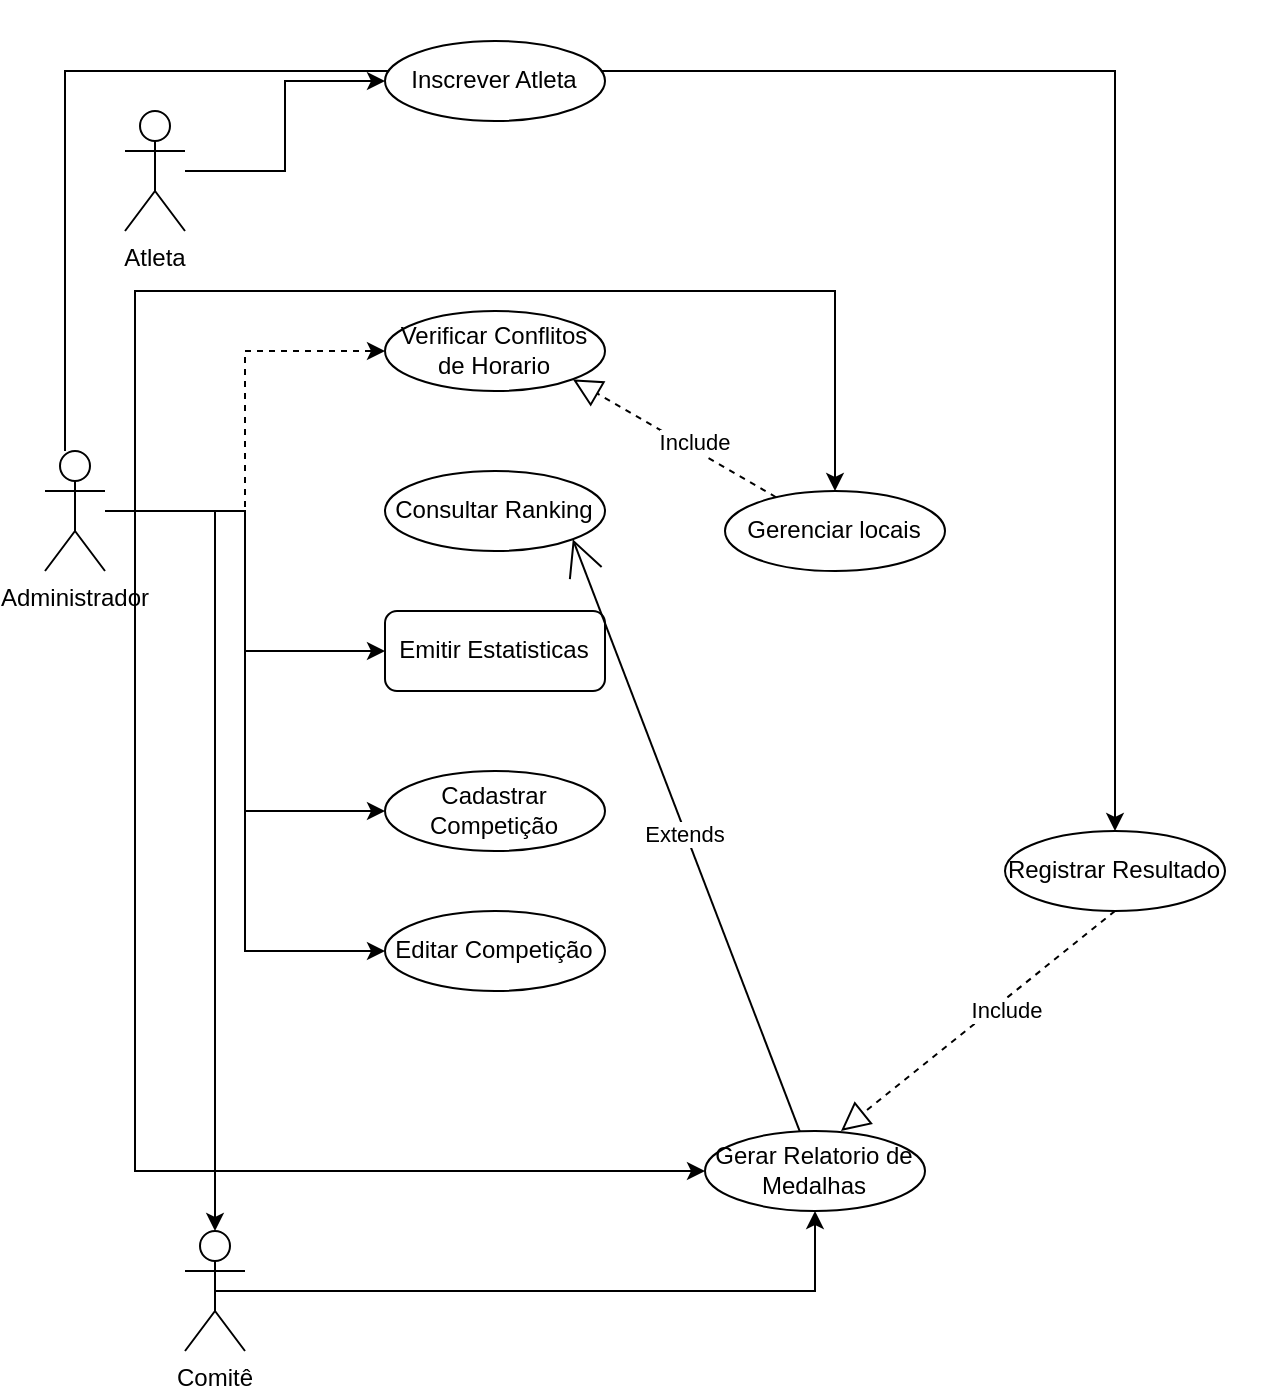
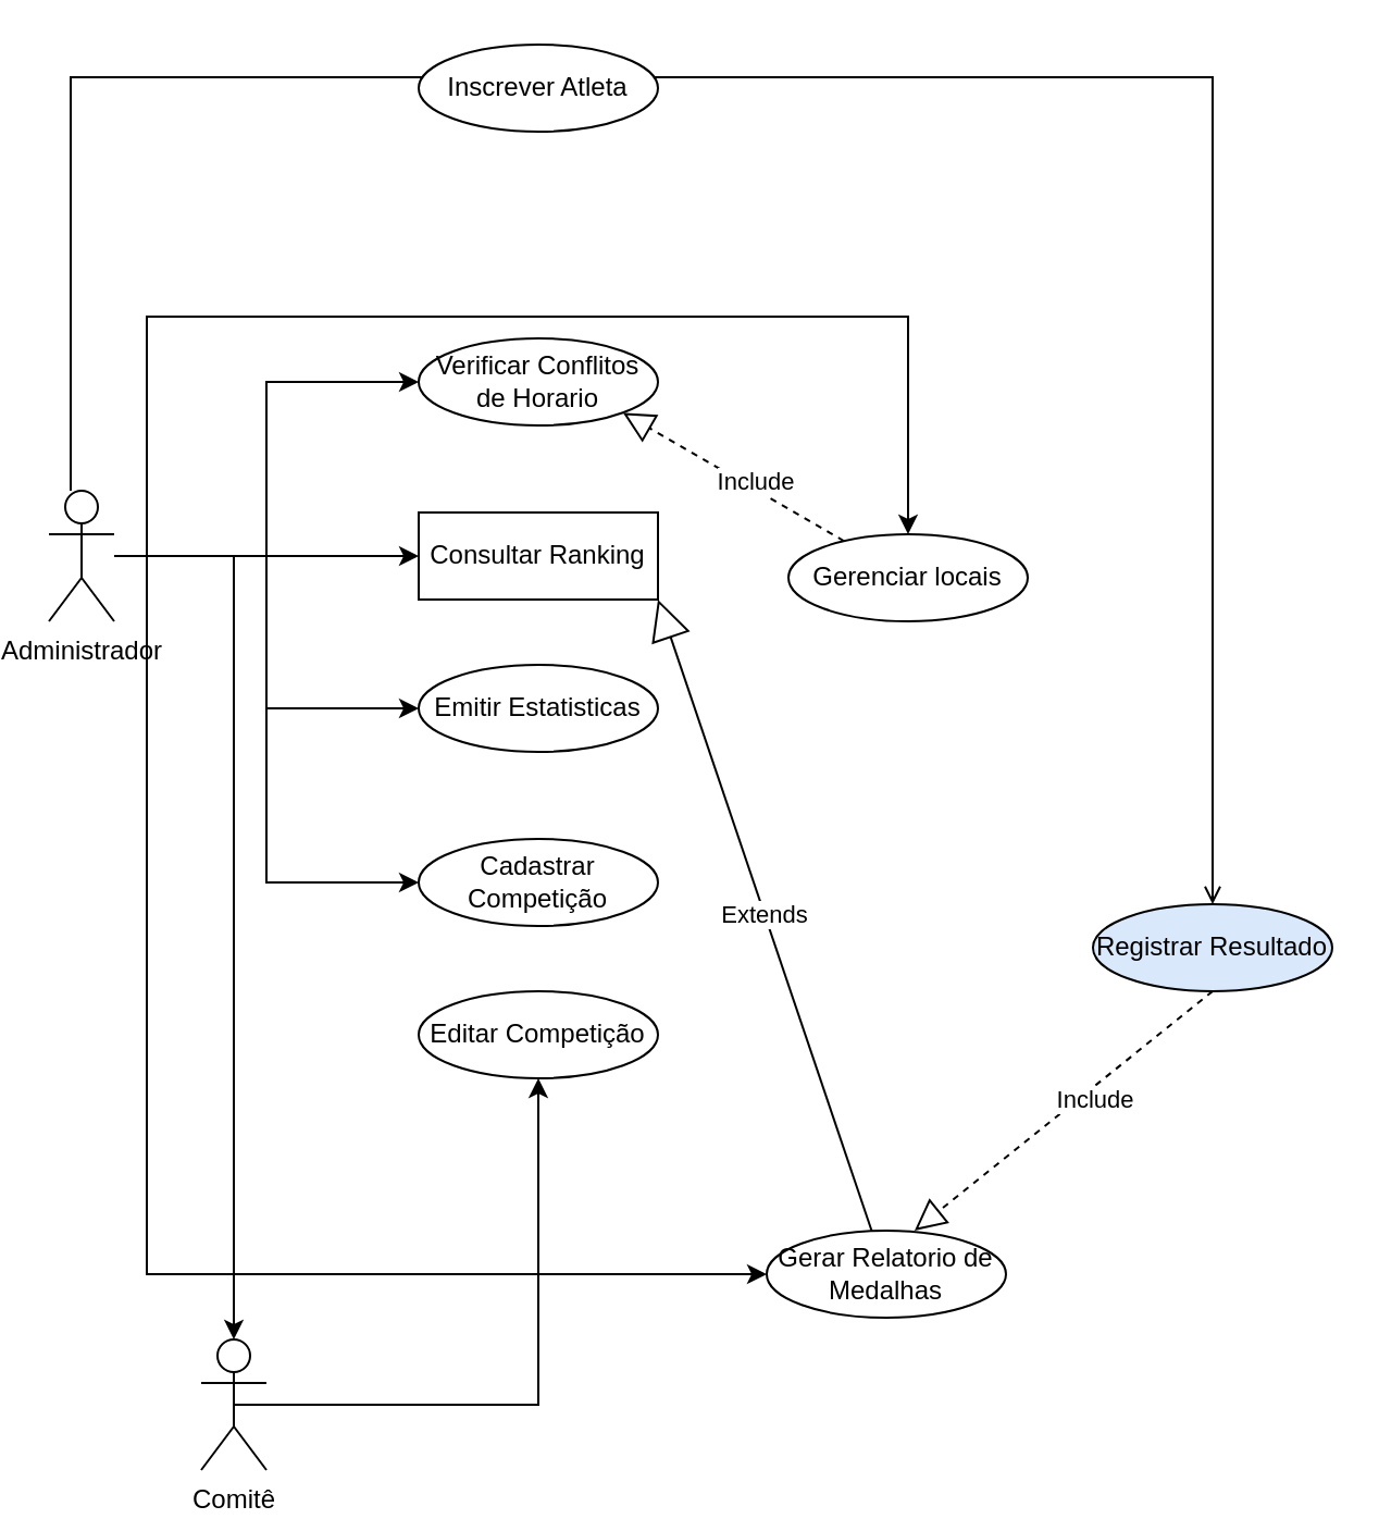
- <mxCell id="2" style="edgeStyle=orthogonalEdgeStyle;rounded=0;orthogonalLoop=1;jettySize=auto;html=1;" edge="1" parent="1" source="3" target="15"><mxGeometry relative="1" as="geometry" /></mxCell>
- <mxCell id="3" value="Atleta" style="shape=umlActor;verticalLabelPosition=bottom;verticalAlign=top;html=1;outlineConnect=0;" vertex="1" parent="1"><mxGeometry x="60" y="55" width="30" height="60" as="geometry" /></mxCell>
- <mxCell id="4" style="edgeStyle=orthogonalEdgeStyle;rounded=0;orthogonalLoop=1;jettySize=auto;html=1;entryX=0;entryY=0.5;entryDx=0;entryDy=0;dashed=1;" edge="1" parent="1" source="12" target="17"><mxGeometry relative="1" as="geometry" /></mxCell>
+ <mxCell id="4" style="edgeStyle=orthogonalEdgeStyle;rounded=0;orthogonalLoop=1;jettySize=auto;html=1;entryX=0;entryY=0.5;entryDx=0;entryDy=0;" edge="1" parent="1" source="12" target="17"><mxGeometry relative="1" as="geometry" /></mxCell>
- <mxCell id="20" value="Consultar Ranking" style="ellipse;whiteSpace=wrap;html=1;" vertex="1" parent="1"><mxGeometry x="190" y="235" width="110" height="40" as="geometry" /></mxCell>
+ <mxCell id="20" value="Consultar Ranking" style="whiteSpace=wrap;html=1;rounded=0;" vertex="1" parent="1"><mxGeometry x="190" y="235" width="110" height="40" as="geometry" /></mxCell>
- <mxCell id="16" value="Emitir Estatisticas" style="whiteSpace=wrap;html=1;rounded=1;" vertex="1" parent="1"><mxGeometry x="190" y="305" width="110" height="40" as="geometry" /></mxCell>
+ <mxCell id="16" value="Emitir Estatisticas" style="ellipse;whiteSpace=wrap;html=1;" vertex="1" parent="1"><mxGeometry x="190" y="305" width="110" height="40" as="geometry" /></mxCell>
- <mxCell id="11" style="edgeStyle=orthogonalEdgeStyle;rounded=0;orthogonalLoop=1;jettySize=auto;html=1;" edge="1" parent="1" source="12" target="23"><mxGeometry relative="1" as="geometry"><Array as="points"><mxPoint x="30" y="35" /><mxPoint x="555" y="35" /></Array></mxGeometry></mxCell>
+ <mxCell id="11" style="edgeStyle=orthogonalEdgeStyle;rounded=0;orthogonalLoop=1;jettySize=auto;html=1;endArrow=open;" edge="1" parent="1" source="12" target="23"><mxGeometry relative="1" as="geometry"><Array as="points"><mxPoint x="30" y="35" /><mxPoint x="555" y="35" /></Array></mxGeometry></mxCell>
- <mxCell id="24" value="Extends" style="endArrow=open;endSize=16;endFill=0;html=1;rounded=0;entryX=1;entryY=1;entryDx=0;entryDy=0;" edge="1" parent="1" source="21" target="20"><mxGeometry width="160" relative="1" as="geometry"><mxPoint x="160" y="495" as="sourcePoint" /><mxPoint x="320" y="495" as="targetPoint" /></mxGeometry></mxCell>
+ <mxCell id="24" value="Extends" style="endArrow=block;endSize=16;endFill=0;html=1;rounded=0;entryX=1;entryY=1;entryDx=0;entryDy=0;" edge="1" parent="1" source="21" target="20"><mxGeometry width="160" relative="1" as="geometry"><mxPoint x="160" y="495" as="sourcePoint" /><mxPoint x="320" y="495" as="targetPoint" /></mxGeometry></mxCell>
- <mxCell id="23" value="Registrar Resultado" style="ellipse;whiteSpace=wrap;html=1;" vertex="1" parent="1"><mxGeometry x="500" y="415" width="110" height="40" as="geometry" /></mxCell>
+ <mxCell id="23" value="Registrar Resultado" style="ellipse;whiteSpace=wrap;html=1;fillColor=#dae8fc;" vertex="1" parent="1"><mxGeometry x="500" y="415" width="110" height="40" as="geometry" /></mxCell>
- <mxCell id="8" style="edgeStyle=orthogonalEdgeStyle;rounded=0;orthogonalLoop=1;jettySize=auto;html=1;entryX=0;entryY=0.5;entryDx=0;entryDy=0;" edge="1" parent="1" source="12" target="18"><mxGeometry relative="1" as="geometry" /></mxCell>
+ <mxCell id="8" style="edgeStyle=orthogonalEdgeStyle;rounded=0;orthogonalLoop=1;jettySize=auto;html=1;" edge="1" parent="1" source="12" target="20"><mxGeometry relative="1" as="geometry" /></mxCell>
- <mxCell id="13" style="edgeStyle=orthogonalEdgeStyle;rounded=0;orthogonalLoop=1;jettySize=auto;html=1;exitX=0.5;exitY=0.5;exitDx=0;exitDy=0;exitPerimeter=0;entryX=0.5;entryY=1;entryDx=0;entryDy=0;" edge="1" parent="1" source="14" target="21"><mxGeometry relative="1" as="geometry" /></mxCell>
+ <mxCell id="13" style="edgeStyle=orthogonalEdgeStyle;rounded=0;orthogonalLoop=1;jettySize=auto;html=1;exitX=0.5;exitY=0.5;exitDx=0;exitDy=0;exitPerimeter=0;" edge="1" parent="1" source="14" target="18"><mxGeometry relative="1" as="geometry" /></mxCell>
